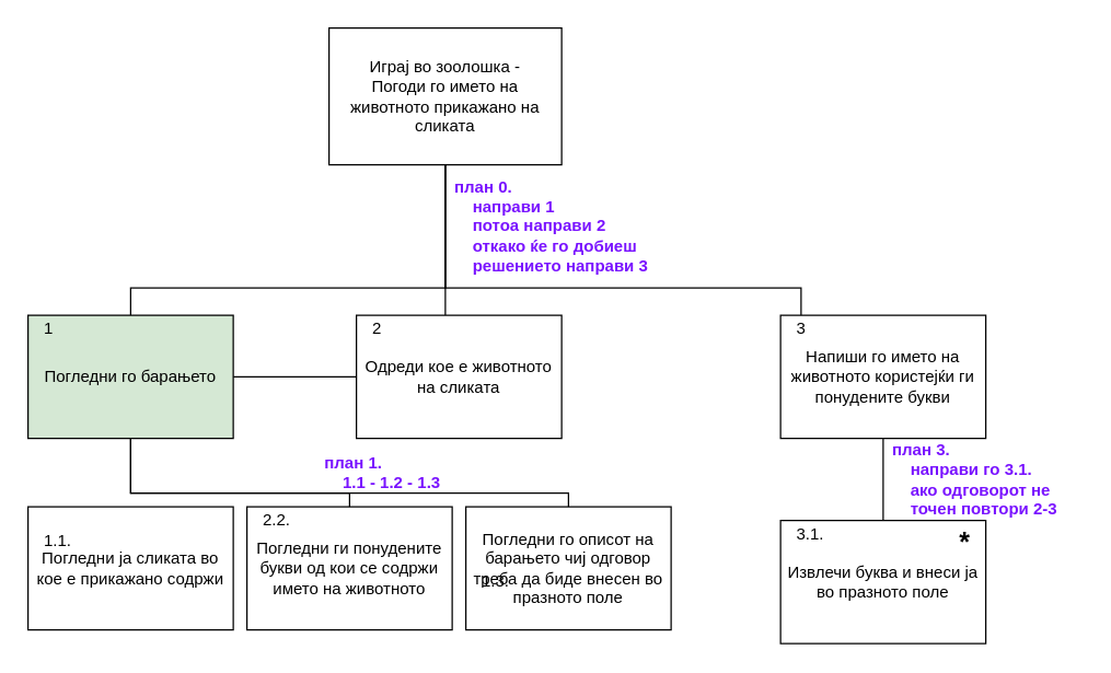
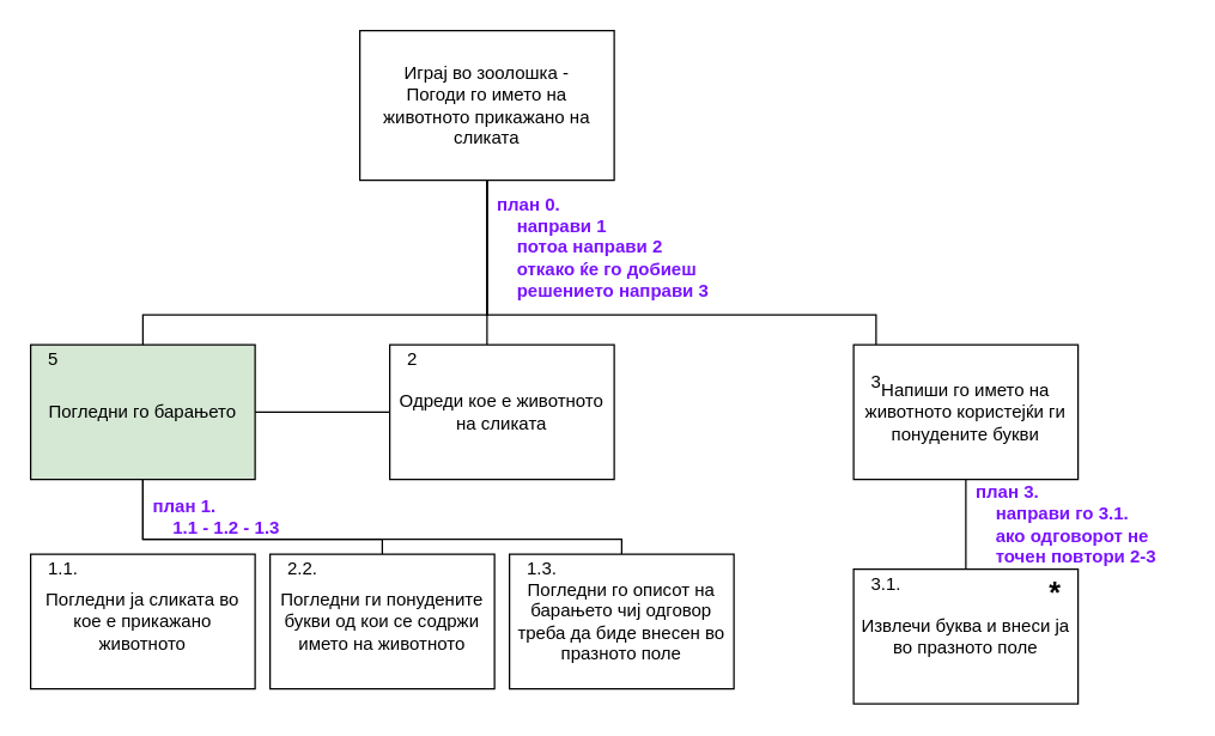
- <mxCell id="17" value="1" style="text;html=1;strokeColor=none;fillColor=none;align=left;verticalAlign=middle;whiteSpace=wrap;rounded=0;" vertex="1" parent="1"><mxGeometry x="30" y="230" width="30" height="20" as="geometry" /></mxCell>
+ <mxCell id="17" value="5" style="text;html=1;strokeColor=none;fillColor=none;align=left;verticalAlign=middle;whiteSpace=wrap;rounded=0;" vertex="1" parent="1"><mxGeometry x="30" y="230" width="30" height="20" as="geometry" /></mxCell>
- <mxCell id="19" value="3" style="text;html=1;strokeColor=none;fillColor=none;align=left;verticalAlign=middle;whiteSpace=wrap;rounded=0;" vertex="1" parent="1"><mxGeometry x="580" y="230" width="30" height="20" as="geometry" /></mxCell>
+ <mxCell id="19" value="3" style="text;html=1;strokeColor=none;fillColor=none;align=left;verticalAlign=middle;whiteSpace=wrap;rounded=0;" vertex="1" parent="1"><mxGeometry x="580" y="245" width="30" height="20" as="geometry" /></mxCell>
- <mxCell id="25" value="&lt;b&gt;&lt;font color=&quot;#7912ff&quot;&gt;&amp;nbsp; &amp;nbsp;план 1.&lt;br&gt;&amp;nbsp; &amp;nbsp; &amp;nbsp; &amp;nbsp;1.1 - 1.2 - 1.3&lt;/font&gt;&lt;/b&gt;" style="text;html=1;align=left;verticalAlign=middle;resizable=0;points=[];autosize=1;" vertex="1" parent="1"><mxGeometry x="225" y="330" width="110" height="30" as="geometry" /></mxCell>
+ <mxCell id="25" value="&lt;b&gt;&lt;font color=&quot;#7912ff&quot;&gt;&amp;nbsp; &amp;nbsp;план 1.&lt;br&gt;&amp;nbsp; &amp;nbsp; &amp;nbsp; &amp;nbsp;1.1 - 1.2 - 1.3&lt;/font&gt;&lt;/b&gt;" style="text;html=1;align=left;verticalAlign=middle;resizable=0;points=[];autosize=1;" vertex="1" parent="1"><mxGeometry x="90" y="330" width="110" height="30" as="geometry" /></mxCell>
- <mxCell id="20" value="1.1." style="text;html=1;strokeColor=none;fillColor=none;align=left;verticalAlign=middle;whiteSpace=wrap;rounded=0;" vertex="1" parent="1"><mxGeometry x="30" y="385" width="30" height="20" as="geometry" /></mxCell>
+ <mxCell id="20" value="1.1." style="text;html=1;strokeColor=none;fillColor=none;align=left;verticalAlign=middle;whiteSpace=wrap;rounded=0;" vertex="1" parent="1"><mxGeometry x="30" y="370" width="30" height="20" as="geometry" /></mxCell>
- <mxCell id="15" value="Погледни ја сликата во кое е прикажано содржи" style="rounded=0;whiteSpace=wrap;html=1;" vertex="1" parent="1"><mxGeometry x="20" y="370" width="150" height="90" as="geometry" /></mxCell>
+ <mxCell id="15" value="Погледни ја сликата во кое е прикажано животното" style="rounded=0;whiteSpace=wrap;html=1;" vertex="1" parent="1"><mxGeometry x="20" y="370" width="150" height="90" as="geometry" /></mxCell>
- <mxCell id="22" value="1.3." style="text;html=1;strokeColor=none;fillColor=none;align=left;verticalAlign=middle;whiteSpace=wrap;rounded=0;" vertex="1" parent="1"><mxGeometry x="350" y="415" width="30" height="20" as="geometry" /></mxCell>
+ <mxCell id="22" value="1.3." style="text;html=1;strokeColor=none;fillColor=none;align=left;verticalAlign=middle;whiteSpace=wrap;rounded=0;" vertex="1" parent="1"><mxGeometry x="350" y="370" width="30" height="20" as="geometry" /></mxCell>
